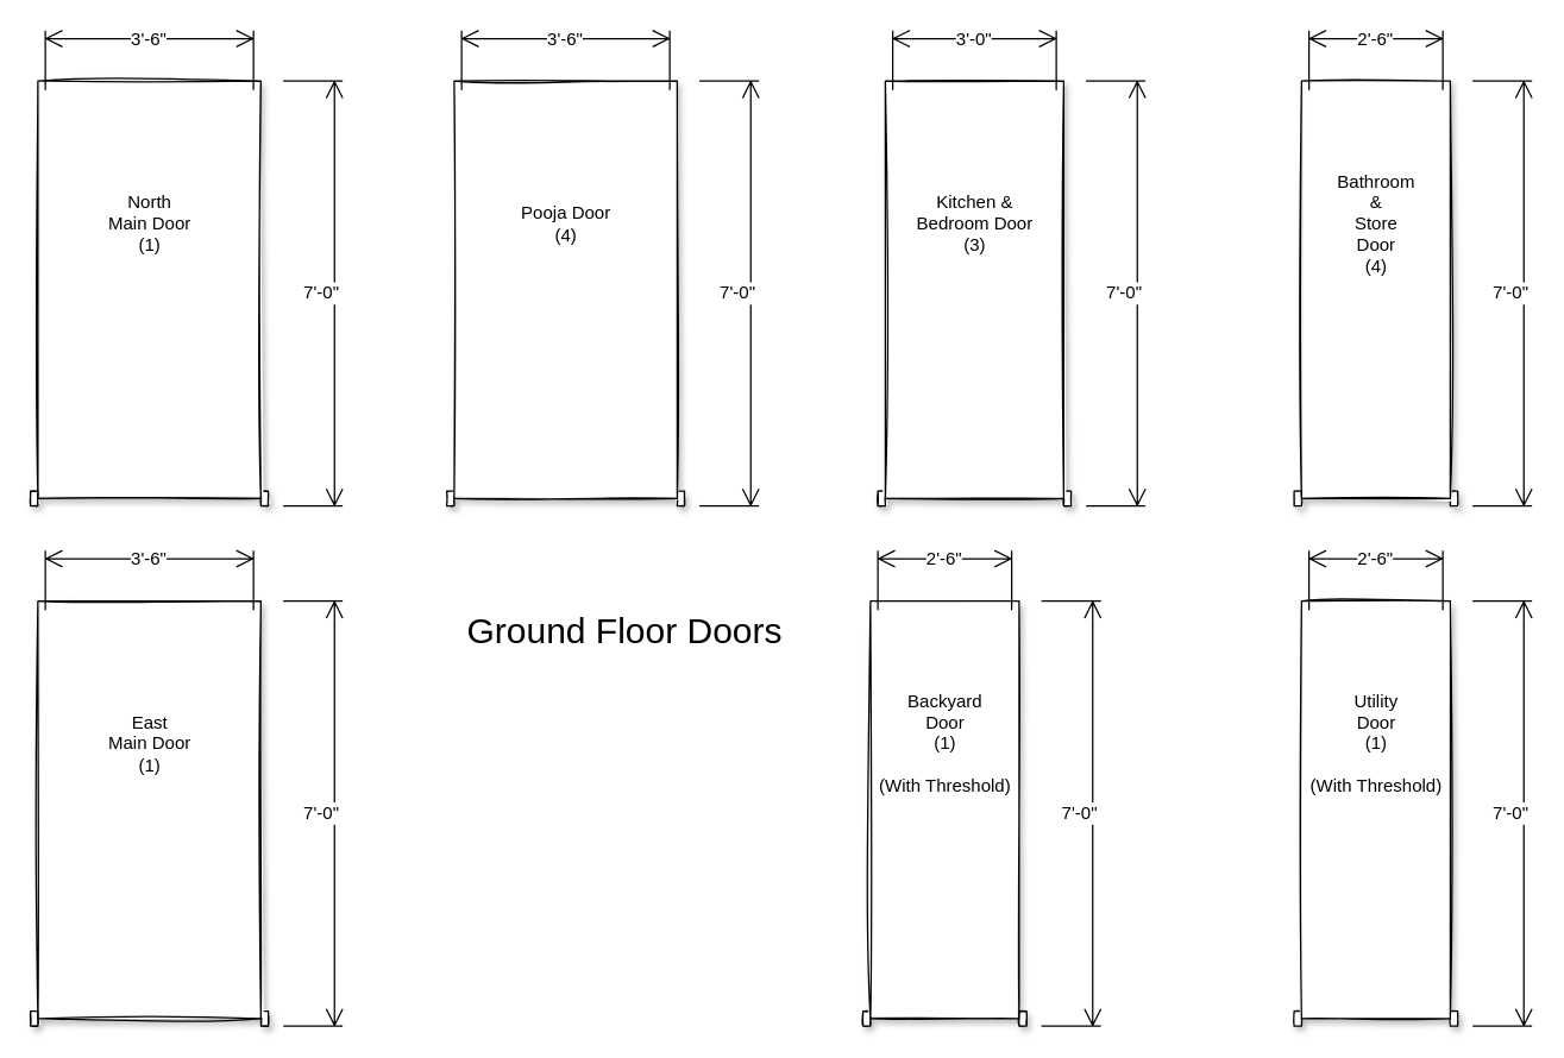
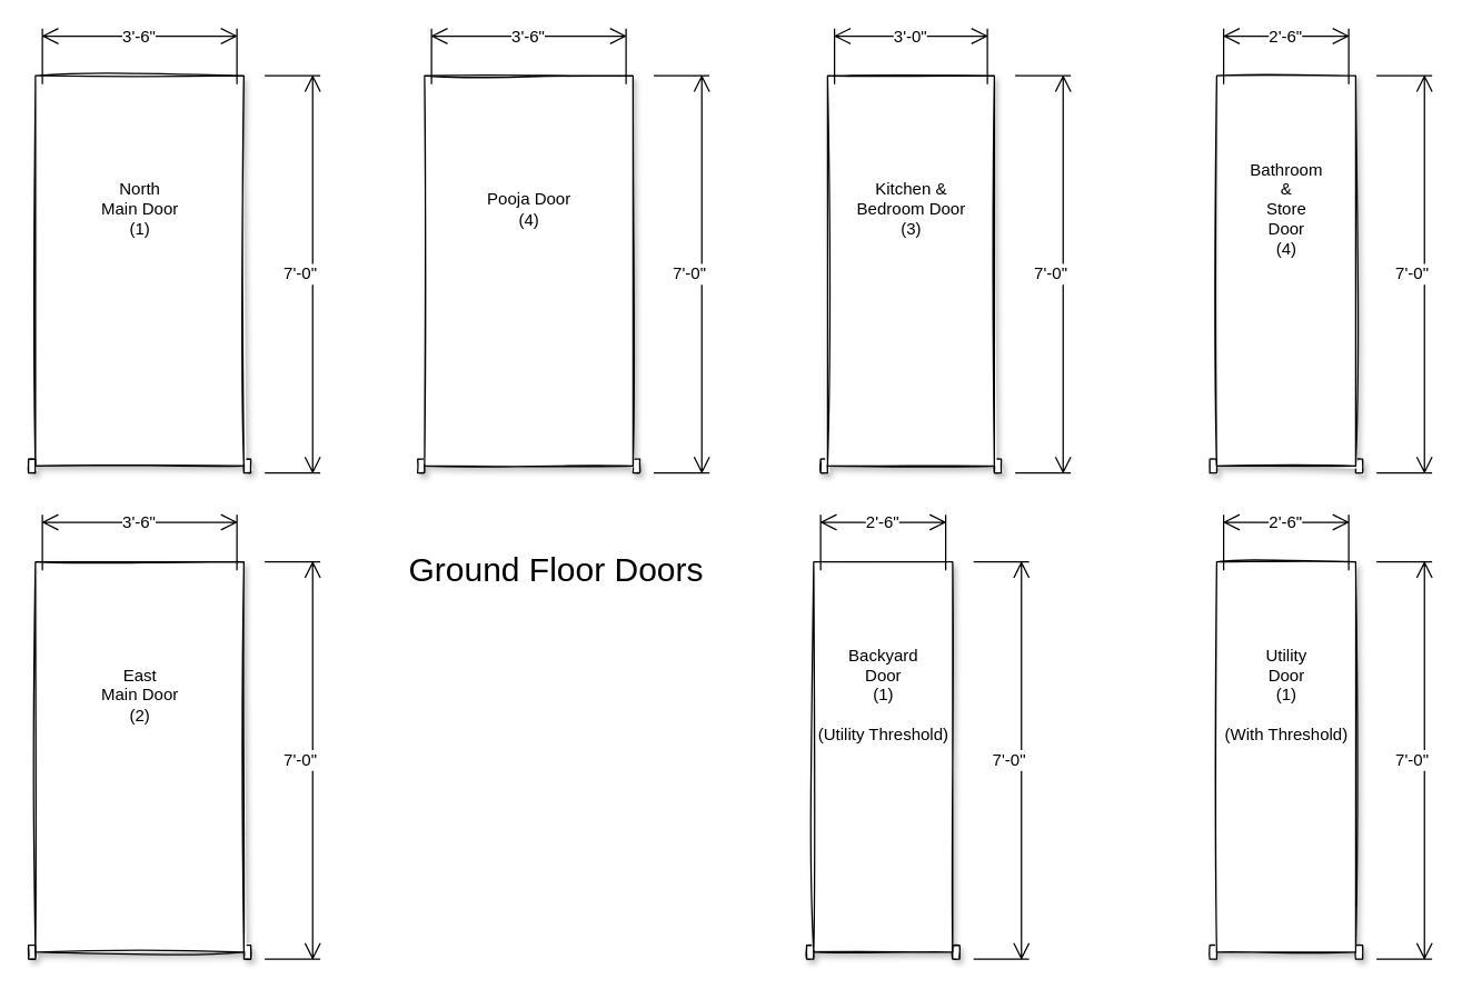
- <mxCell id="26" value="&lt;font style=&quot;font-size: 24px&quot;&gt;Ground Floor Doors&lt;/font&gt;" style="text;html=1;strokeColor=none;fillColor=none;align=center;verticalAlign=middle;whiteSpace=wrap;rounded=0;" parent="1" vertex="1"><mxGeometry x="285" y="395" width="270" height="60" as="geometry" /></mxCell>
+ <mxCell id="26" value="&lt;font style=&quot;font-size: 24px&quot;&gt;Ground Floor Doors&lt;/font&gt;" style="text;html=1;strokeColor=none;fillColor=none;align=center;verticalAlign=middle;whiteSpace=wrap;rounded=0;" parent="1" vertex="1"><mxGeometry x="265" y="380" width="270" height="60" as="geometry" /></mxCell>
- <mxCell id="25" value="East&lt;br&gt;Main Door&lt;br&gt;(1)" style="text;html=1;resizable=0;autosize=1;align=center;verticalAlign=middle;points=[];fillColor=none;strokeColor=none;rounded=0;shadow=1;sketch=1;" parent="1" vertex="1"><mxGeometry x="65" y="475" width="70" height="50" as="geometry" /></mxCell>
+ <mxCell id="25" value="East&lt;br&gt;Main Door&lt;br&gt;(2)" style="text;html=1;resizable=0;autosize=1;align=center;verticalAlign=middle;points=[];fillColor=none;strokeColor=none;rounded=0;shadow=1;sketch=1;" parent="1" vertex="1"><mxGeometry x="65" y="475" width="70" height="50" as="geometry" /></mxCell>
- <mxCell id="30" value="Backyard&lt;br&gt;Door&lt;br&gt;(1)&lt;br&gt;&lt;br&gt;(With Threshold)" style="text;html=1;resizable=0;autosize=1;align=center;verticalAlign=middle;points=[];fillColor=none;strokeColor=none;rounded=0;shadow=1;sketch=1;" parent="1" vertex="1"><mxGeometry x="580" y="455" width="110" height="90" as="geometry" /></mxCell>
+ <mxCell id="30" value="Backyard&lt;br&gt;Door&lt;br&gt;(1)&lt;br&gt;&lt;br&gt;(Utility Threshold)" style="text;html=1;resizable=0;autosize=1;align=center;verticalAlign=middle;points=[];fillColor=none;strokeColor=none;rounded=0;shadow=1;sketch=1;" parent="1" vertex="1"><mxGeometry x="580" y="455" width="110" height="90" as="geometry" /></mxCell>
